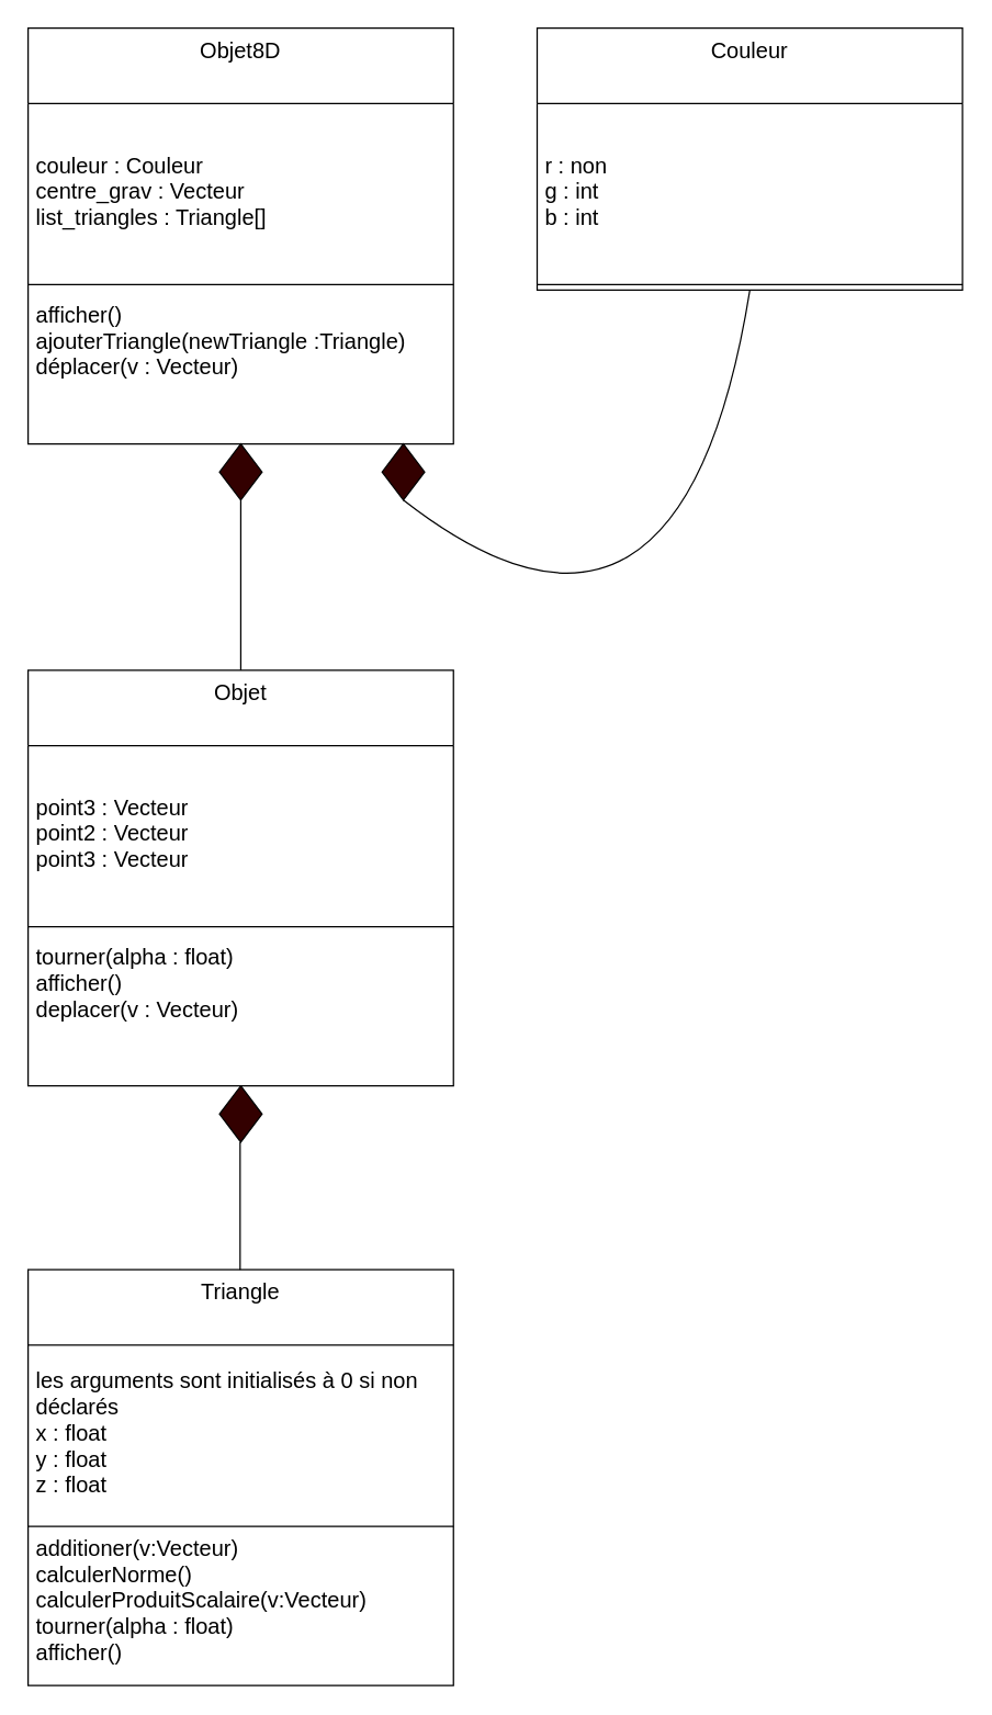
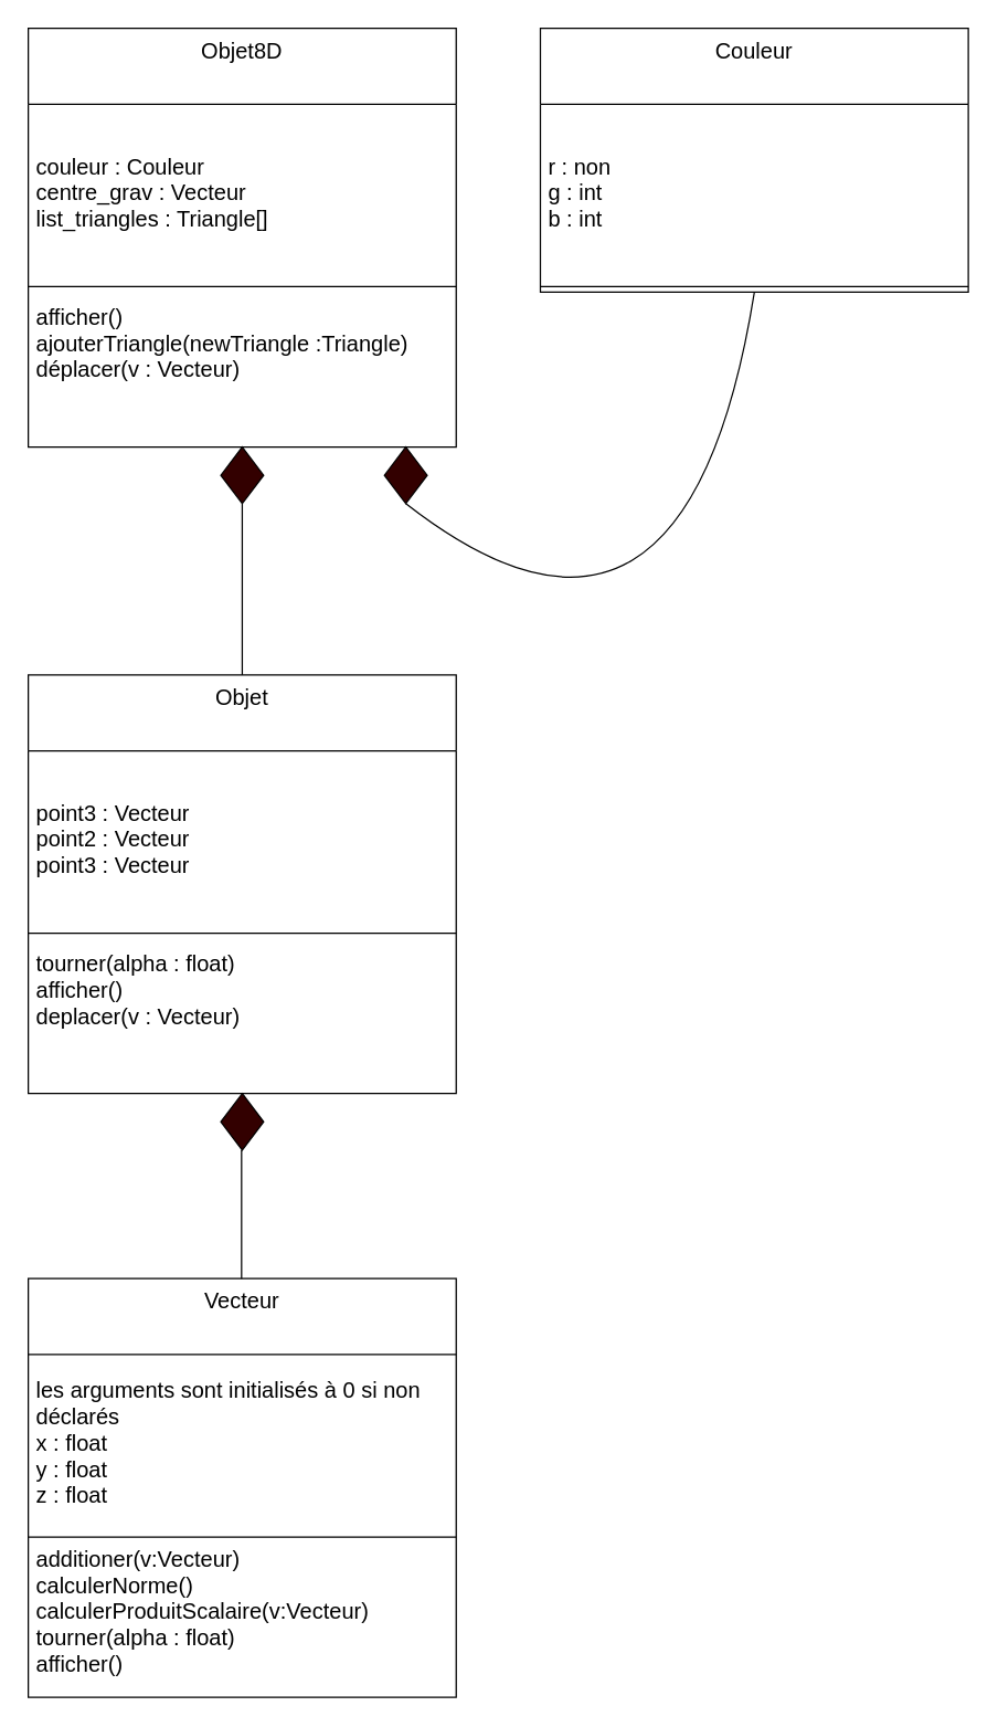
- <mxCell id="2" value="Triangle" style="swimlane;fontStyle=0;align=center;verticalAlign=top;childLayout=stackLayout;horizontal=1;startSize=55;horizontalStack=0;resizeParent=1;resizeParentMax=0;resizeLast=0;collapsible=0;marginBottom=0;html=1;whiteSpace=wrap;fontSize=16;" vertex="1" parent="1"><mxGeometry x="20" y="925" width="310" height="303" as="geometry" /></mxCell>
+ <mxCell id="2" value="Vecteur" style="swimlane;fontStyle=0;align=center;verticalAlign=top;childLayout=stackLayout;horizontal=1;startSize=55;horizontalStack=0;resizeParent=1;resizeParentMax=0;resizeLast=0;collapsible=0;marginBottom=0;html=1;whiteSpace=wrap;fontSize=16;" vertex="1" parent="1"><mxGeometry x="20" y="925" width="310" height="303" as="geometry" /></mxCell>
